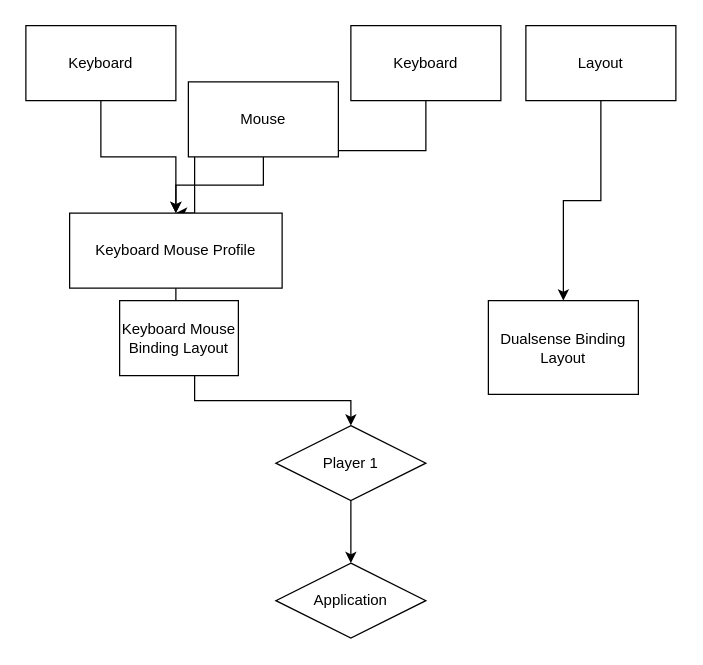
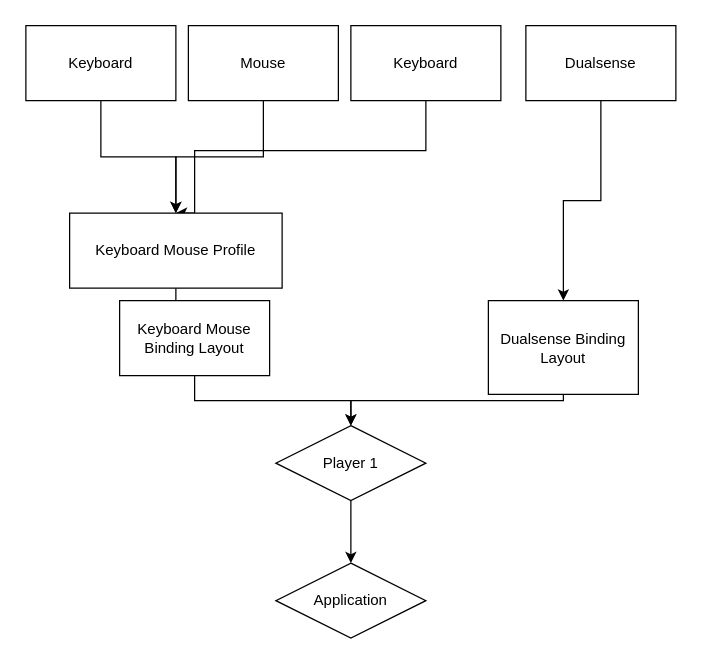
- <mxCell id="11" value="Layout" style="rounded=0;whiteSpace=wrap;html=1;" parent="1" vertex="1"><mxGeometry x="420" y="20" width="120" height="60" as="geometry" /></mxCell>
+ <mxCell id="11" value="Dualsense" style="rounded=0;whiteSpace=wrap;html=1;" parent="1" vertex="1"><mxGeometry x="420" y="20" width="120" height="60" as="geometry" /></mxCell>
- <mxCell id="7" value="Mouse" style="rounded=0;whiteSpace=wrap;html=1;" parent="1" vertex="1"><mxGeometry x="150" y="65" width="120" height="60" as="geometry" /></mxCell>
+ <mxCell id="7" value="Mouse" style="rounded=0;whiteSpace=wrap;html=1;" parent="1" vertex="1"><mxGeometry x="150" y="20" width="120" height="60" as="geometry" /></mxCell>
- <mxCell id="16" value="Keyboard Mouse Binding Layout" style="rounded=0;whiteSpace=wrap;html=1;" parent="1" vertex="1"><mxGeometry x="95" y="240" width="95" height="60" as="geometry" /></mxCell>
+ <mxCell id="16" value="Keyboard Mouse Binding Layout" style="rounded=0;whiteSpace=wrap;html=1;" parent="1" vertex="1"><mxGeometry x="95" y="240" width="120" height="60" as="geometry" /></mxCell>
+ <mxCell id="17" style="edgeStyle=orthogonalEdgeStyle;rounded=0;orthogonalLoop=1;jettySize=auto;html=1;entryX=0.5;entryY=0;entryDx=0;entryDy=0;" parent="1" source="18" target="13" edge="1"><mxGeometry relative="1" as="geometry"><mxPoint x="410" y="330" as="targetPoint" /><Array as="points"><mxPoint x="450" y="320" /><mxPoint x="280" y="320" /></Array></mxGeometry></mxCell>
